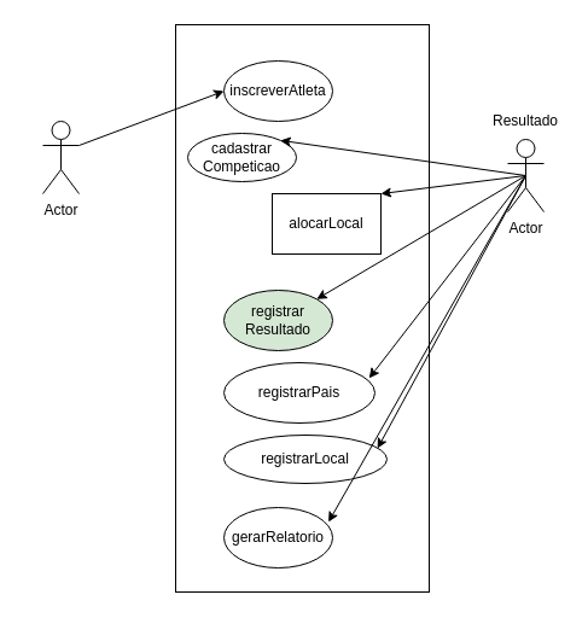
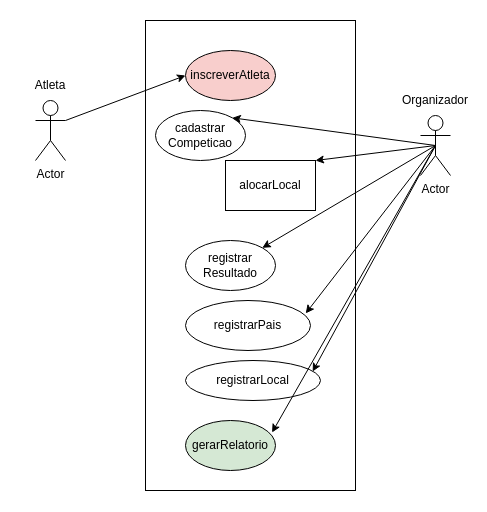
- <mxCell id="6" value="inscreverAtleta" style="ellipse;whiteSpace=wrap;html=1;" vertex="1" parent="1"><mxGeometry x="185" y="50" width="90" height="50" as="geometry" /></mxCell>
+ <mxCell id="6" value="inscreverAtleta" style="ellipse;whiteSpace=wrap;html=1;fillColor=#f8cecc;" vertex="1" parent="1"><mxGeometry x="185" y="50" width="90" height="50" as="geometry" /></mxCell>
+ <mxCell id="12" value="Atleta" style="text;html=1;align=center;verticalAlign=middle;whiteSpace=wrap;rounded=0;" vertex="1" parent="1"><mxGeometry x="20" y="70" width="60" height="30" as="geometry" /></mxCell>
- <mxCell id="13" value="Resultado" style="text;html=1;align=center;verticalAlign=middle;whiteSpace=wrap;rounded=0;" vertex="1" parent="1"><mxGeometry x="405" y="85" width="60" height="30" as="geometry" /></mxCell>
+ <mxCell id="13" value="Organizador" style="text;html=1;align=center;verticalAlign=middle;whiteSpace=wrap;rounded=0;" vertex="1" parent="1"><mxGeometry x="405" y="85" width="60" height="30" as="geometry" /></mxCell>
- <mxCell id="9" value="cadastrar&lt;div&gt;Competicao&lt;/div&gt;" style="ellipse;whiteSpace=wrap;html=1;" vertex="1" parent="1"><mxGeometry x="155" y="110" width="90" height="40" as="geometry" /></mxCell>
+ <mxCell id="9" value="cadastrar&lt;div&gt;Competicao&lt;/div&gt;" style="ellipse;whiteSpace=wrap;html=1;" vertex="1" parent="1"><mxGeometry x="155" y="110" width="90" height="50" as="geometry" /></mxCell>
- <mxCell id="10" value="registrar&lt;div&gt;Resultado&lt;/div&gt;" style="ellipse;whiteSpace=wrap;html=1;fillColor=#d5e8d4;" vertex="1" parent="1"><mxGeometry x="185" y="240" width="90" height="50" as="geometry" /></mxCell>
+ <mxCell id="10" value="registrar&lt;div&gt;Resultado&lt;/div&gt;" style="ellipse;whiteSpace=wrap;html=1;" vertex="1" parent="1"><mxGeometry x="185" y="240" width="90" height="50" as="geometry" /></mxCell>
- <mxCell id="11" value="gerarRelatorio" style="ellipse;whiteSpace=wrap;html=1;" vertex="1" parent="1"><mxGeometry x="185" y="420" width="90" height="50" as="geometry" /></mxCell>
+ <mxCell id="11" value="gerarRelatorio" style="ellipse;whiteSpace=wrap;html=1;fillColor=#d5e8d4;" vertex="1" parent="1"><mxGeometry x="185" y="420" width="90" height="50" as="geometry" /></mxCell>
